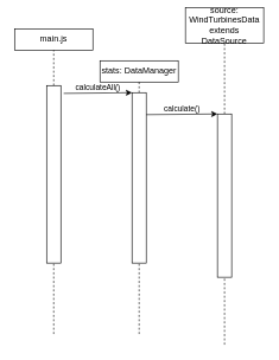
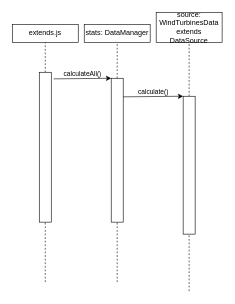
- <mxCell id="12" value="source: WindTurbinesData extends DataSource" style="rounded=0;whiteSpace=wrap;html=1;" vertex="1" parent="1"><mxGeometry x="260" y="10" width="110" height="50" as="geometry" /></mxCell>
+ <mxCell id="12" value="source: WindTurbinesData extends DataSource" style="rounded=0;whiteSpace=wrap;html=1;" vertex="1" parent="1"><mxGeometry x="260" y="20" width="110" height="50" as="geometry" /></mxCell>
- <mxCell id="2" value="main.js" style="rounded=0;whiteSpace=wrap;html=1;" vertex="1" parent="1"><mxGeometry x="20" y="40" width="110" height="30" as="geometry" /></mxCell>
+ <mxCell id="2" value="extends.js" style="rounded=0;whiteSpace=wrap;html=1;" vertex="1" parent="1"><mxGeometry x="20" y="40" width="110" height="30" as="geometry" /></mxCell>
- <mxCell id="6" value="stats: DataManager" style="rounded=0;whiteSpace=wrap;html=1;" vertex="1" parent="1"><mxGeometry x="140" y="85" width="110" height="30" as="geometry" /></mxCell>
+ <mxCell id="6" value="stats: DataManager" style="rounded=0;whiteSpace=wrap;html=1;" vertex="1" parent="1"><mxGeometry x="140" y="40" width="110" height="30" as="geometry" /></mxCell>
